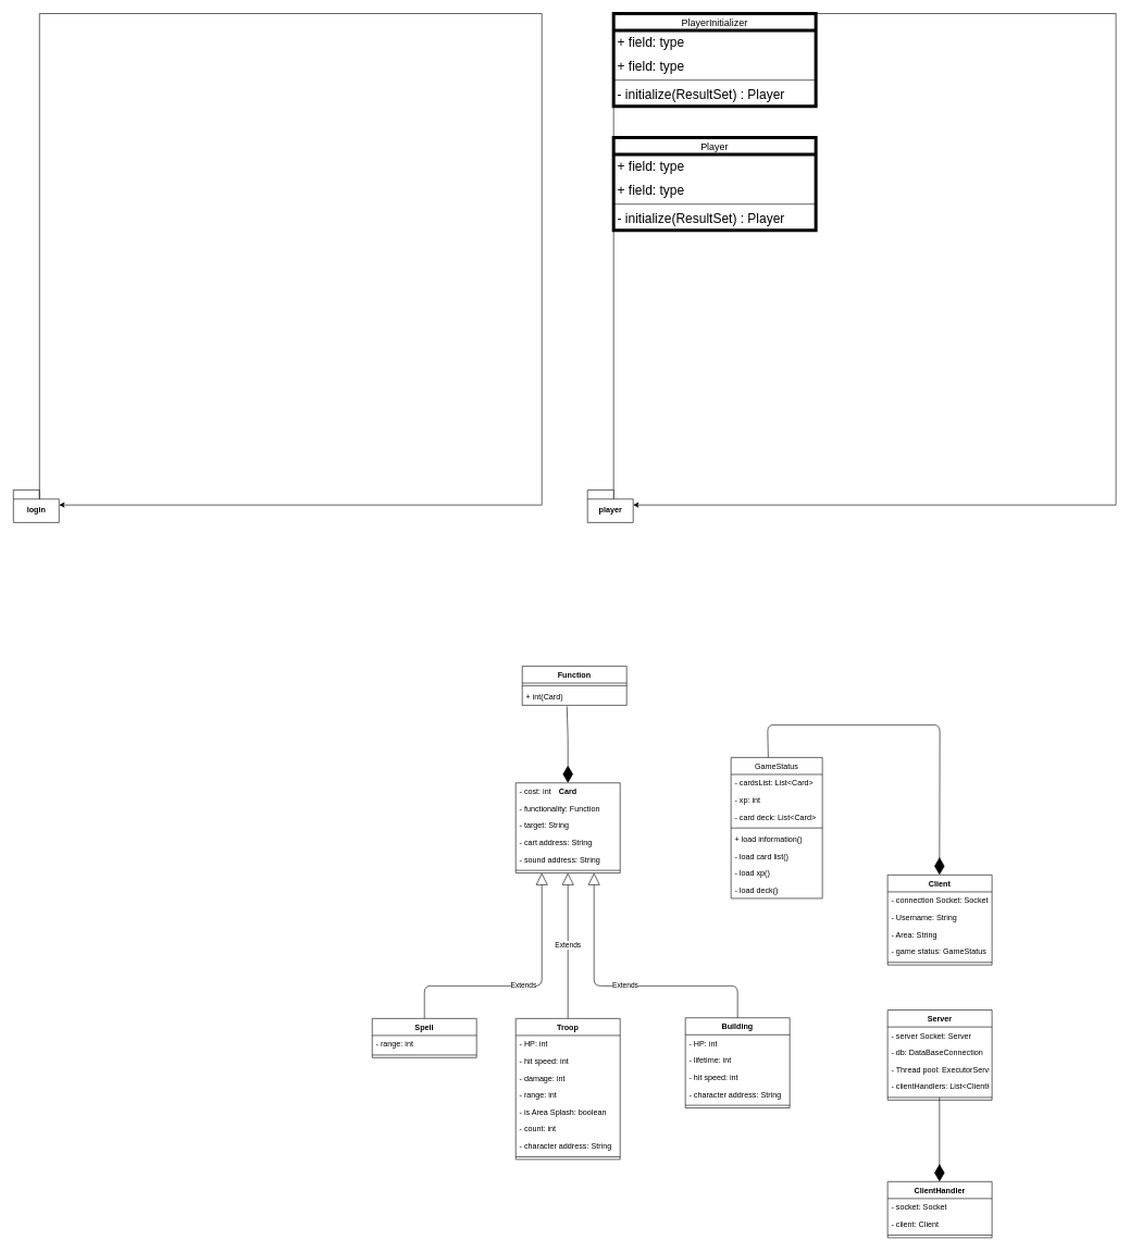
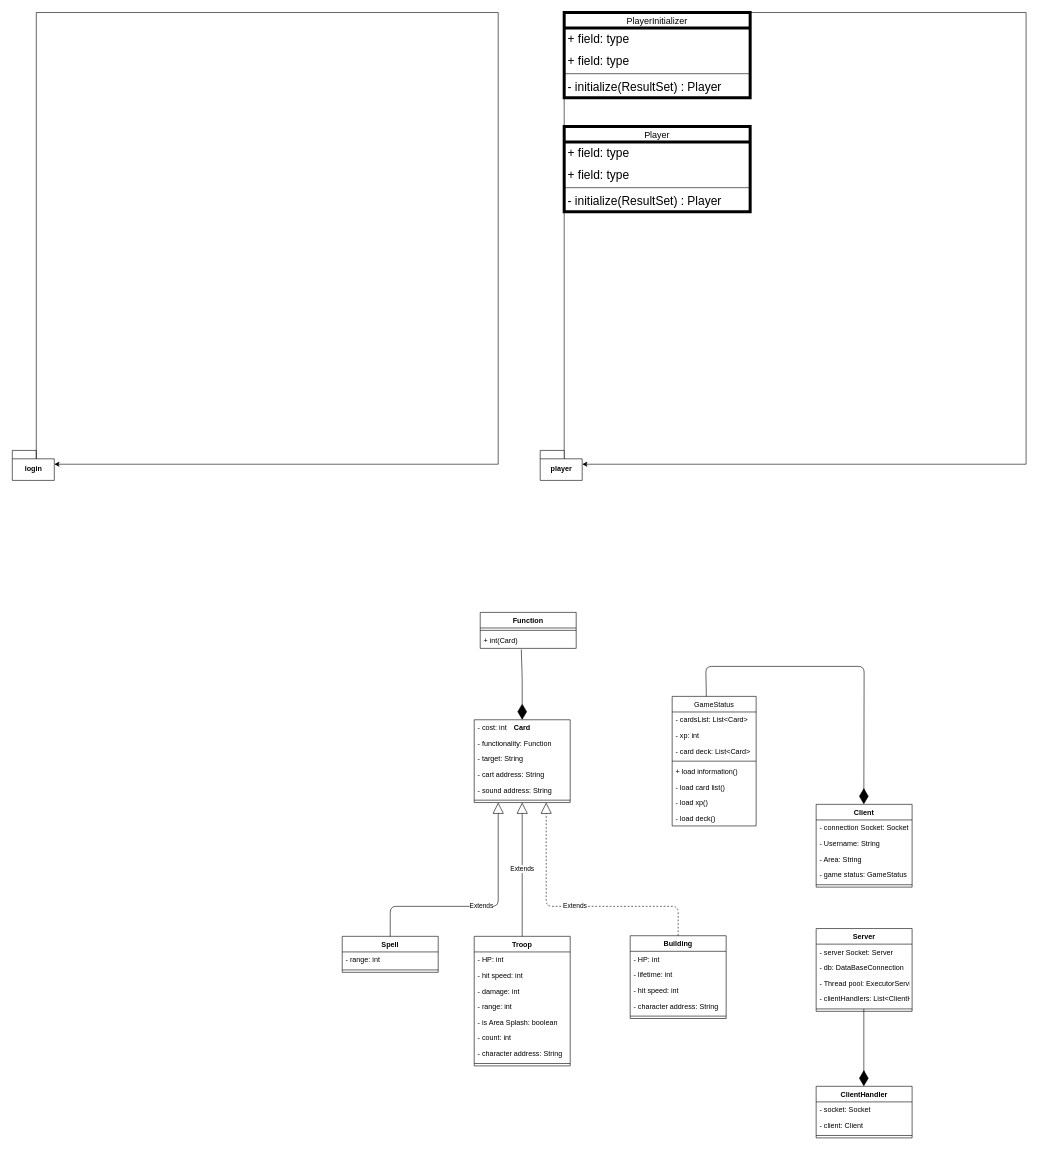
- <mxCell id="32" value="Extends" style="endArrow=block;endSize=16;endFill=0;html=1;exitX=0.5;exitY=0;exitDx=0;exitDy=0;entryX=0.75;entryY=1;entryDx=0;entryDy=0;" parent="1" source="25" target="2" edge="1"><mxGeometry width="160" relative="1" as="geometry"><mxPoint x="1090" y="1530" as="sourcePoint" /><mxPoint x="890" y="1460" as="targetPoint" /><Array as="points"><mxPoint x="1130" y="1510" /><mxPoint x="910" y="1510" /><mxPoint x="910" y="1480" /></Array></mxGeometry></mxCell>
+ <mxCell id="32" value="Extends" style="endArrow=block;endSize=16;endFill=0;html=1;exitX=0.5;exitY=0;exitDx=0;exitDy=0;entryX=0.75;entryY=1;entryDx=0;entryDy=0;dashed=1;" parent="1" source="25" target="2" edge="1"><mxGeometry width="160" relative="1" as="geometry"><mxPoint x="1090" y="1530" as="sourcePoint" /><mxPoint x="890" y="1460" as="targetPoint" /><Array as="points"><mxPoint x="1130" y="1510" /><mxPoint x="910" y="1510" /><mxPoint x="910" y="1480" /></Array></mxGeometry></mxCell>
